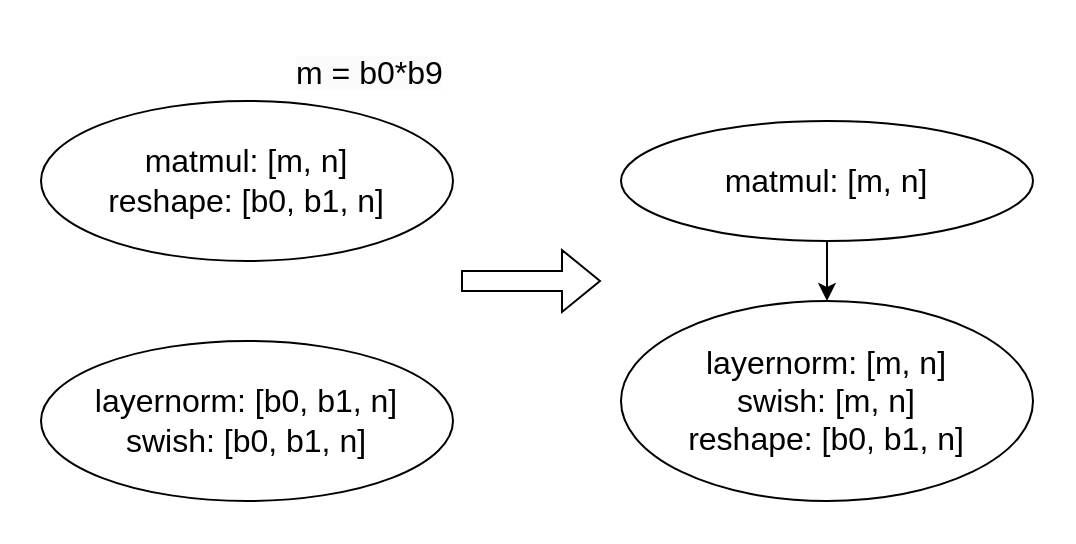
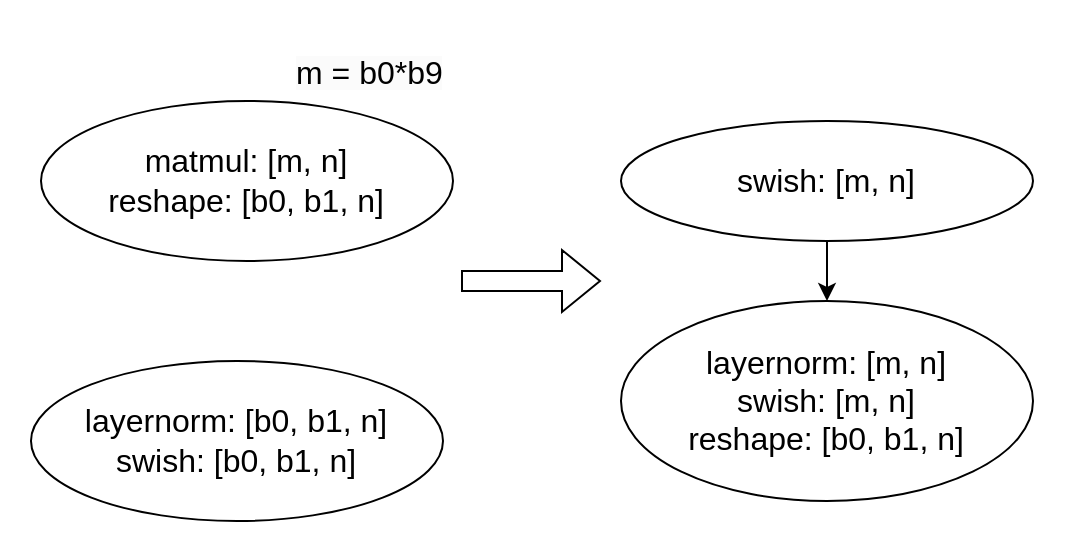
- <mxCell id="5" value="&lt;font style=&quot;font-size: 16px;&quot;&gt;matmul: [m, n]&lt;/font&gt;" style="ellipse;whiteSpace=wrap;html=1;" vertex="1" parent="1"><mxGeometry x="310" y="60" width="206" height="60" as="geometry" /></mxCell>
+ <mxCell id="5" value="&lt;font style=&quot;font-size: 16px;&quot;&gt;swish: [m, n]&lt;/font&gt;" style="ellipse;whiteSpace=wrap;html=1;" vertex="1" parent="1"><mxGeometry x="310" y="60" width="206" height="60" as="geometry" /></mxCell>
- <mxCell id="3" value="&lt;div&gt;&lt;font style=&quot;font-size: 16px;&quot;&gt;layernorm: [b0, b1, n]&lt;/font&gt;&lt;/div&gt;&lt;div&gt;&lt;font style=&quot;font-size: 16px;&quot;&gt;swish: [b0, b1, n]&lt;/font&gt;&lt;/div&gt;" style="ellipse;whiteSpace=wrap;html=1;" vertex="1" parent="1"><mxGeometry x="20" y="170" width="206" height="80" as="geometry" /></mxCell>
+ <mxCell id="3" value="&lt;div&gt;&lt;font style=&quot;font-size: 16px;&quot;&gt;layernorm: [b0, b1, n]&lt;/font&gt;&lt;/div&gt;&lt;div&gt;&lt;font style=&quot;font-size: 16px;&quot;&gt;swish: [b0, b1, n]&lt;/font&gt;&lt;/div&gt;" style="ellipse;whiteSpace=wrap;html=1;" vertex="1" parent="1"><mxGeometry x="15" y="180" width="206" height="80" as="geometry" /></mxCell>
